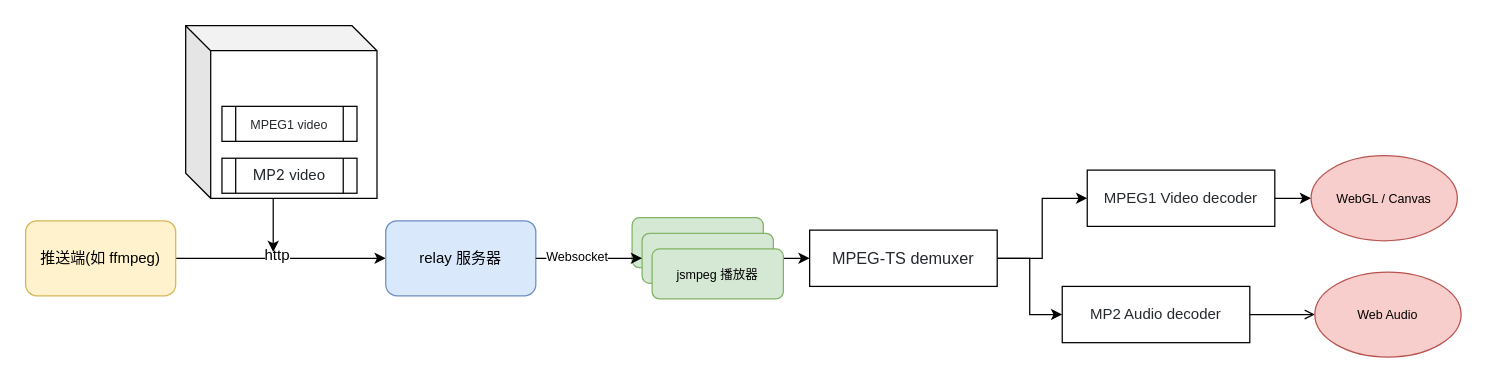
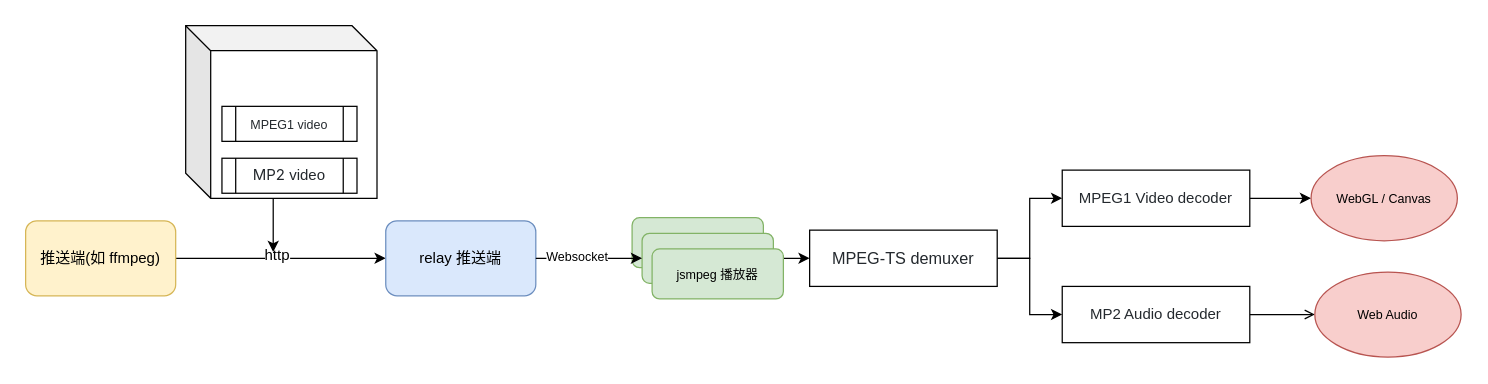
- <mxCell id="18" value="&lt;span style=&quot;color: rgb(36 , 41 , 46) ; font-size: 12px&quot;&gt;MPEG1&lt;span class=&quot;Apple-converted-space&quot;&gt;&amp;nbsp;Video decoder&lt;/span&gt;&lt;/span&gt;" style="rounded=0;whiteSpace=wrap;html=1;fontSize=10;" vertex="1" parent="1"><mxGeometry x="869" y="135.5" width="150" height="45" as="geometry" /></mxCell>
+ <mxCell id="18" value="&lt;span style=&quot;color: rgb(36 , 41 , 46) ; font-size: 12px&quot;&gt;MPEG1&lt;span class=&quot;Apple-converted-space&quot;&gt;&amp;nbsp;Video decoder&lt;/span&gt;&lt;/span&gt;" style="rounded=0;whiteSpace=wrap;html=1;fontSize=10;" vertex="1" parent="1"><mxGeometry x="849" y="135.5" width="150" height="45" as="geometry" /></mxCell>
- <mxCell id="5" value="relay 服务器" style="rounded=1;whiteSpace=wrap;html=1;fillColor=#dae8fc;strokeColor=#6c8ebf;" vertex="1" parent="1"><mxGeometry x="308" y="176" width="120" height="60" as="geometry" /></mxCell>
+ <mxCell id="5" value="relay 推送端" style="rounded=1;whiteSpace=wrap;html=1;fillColor=#dae8fc;strokeColor=#6c8ebf;" vertex="1" parent="1"><mxGeometry x="308" y="176" width="120" height="60" as="geometry" /></mxCell>
